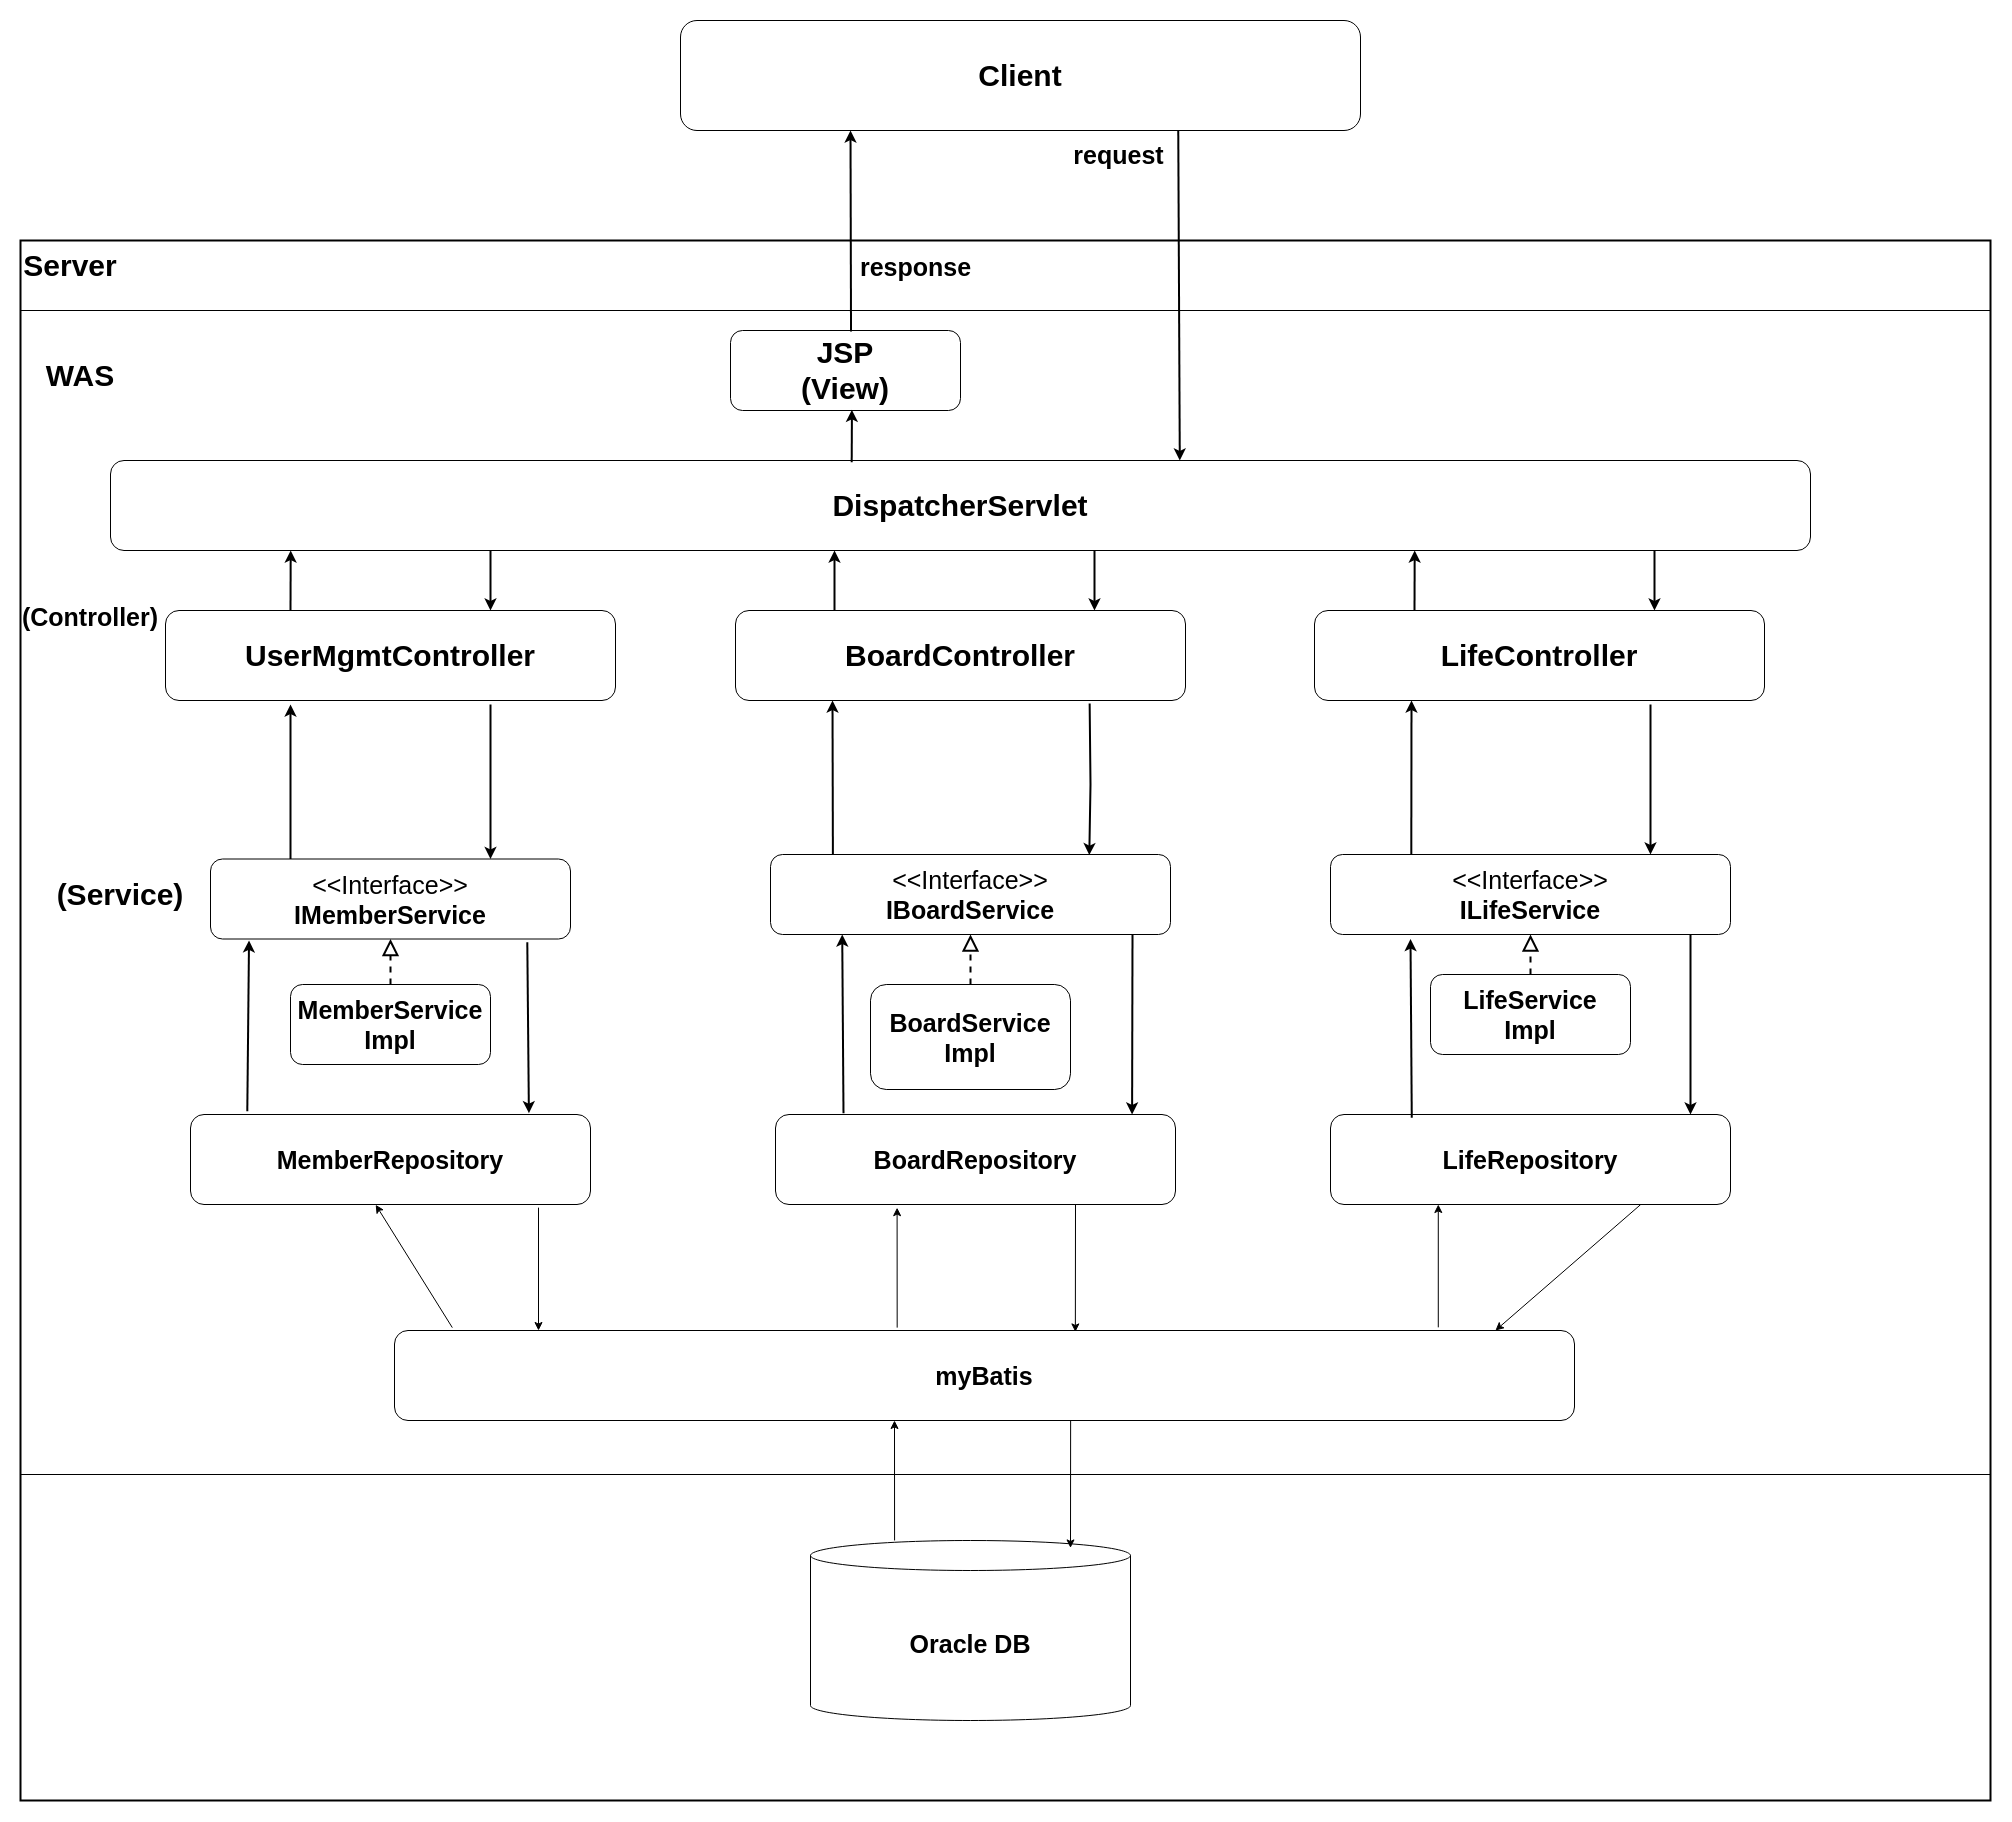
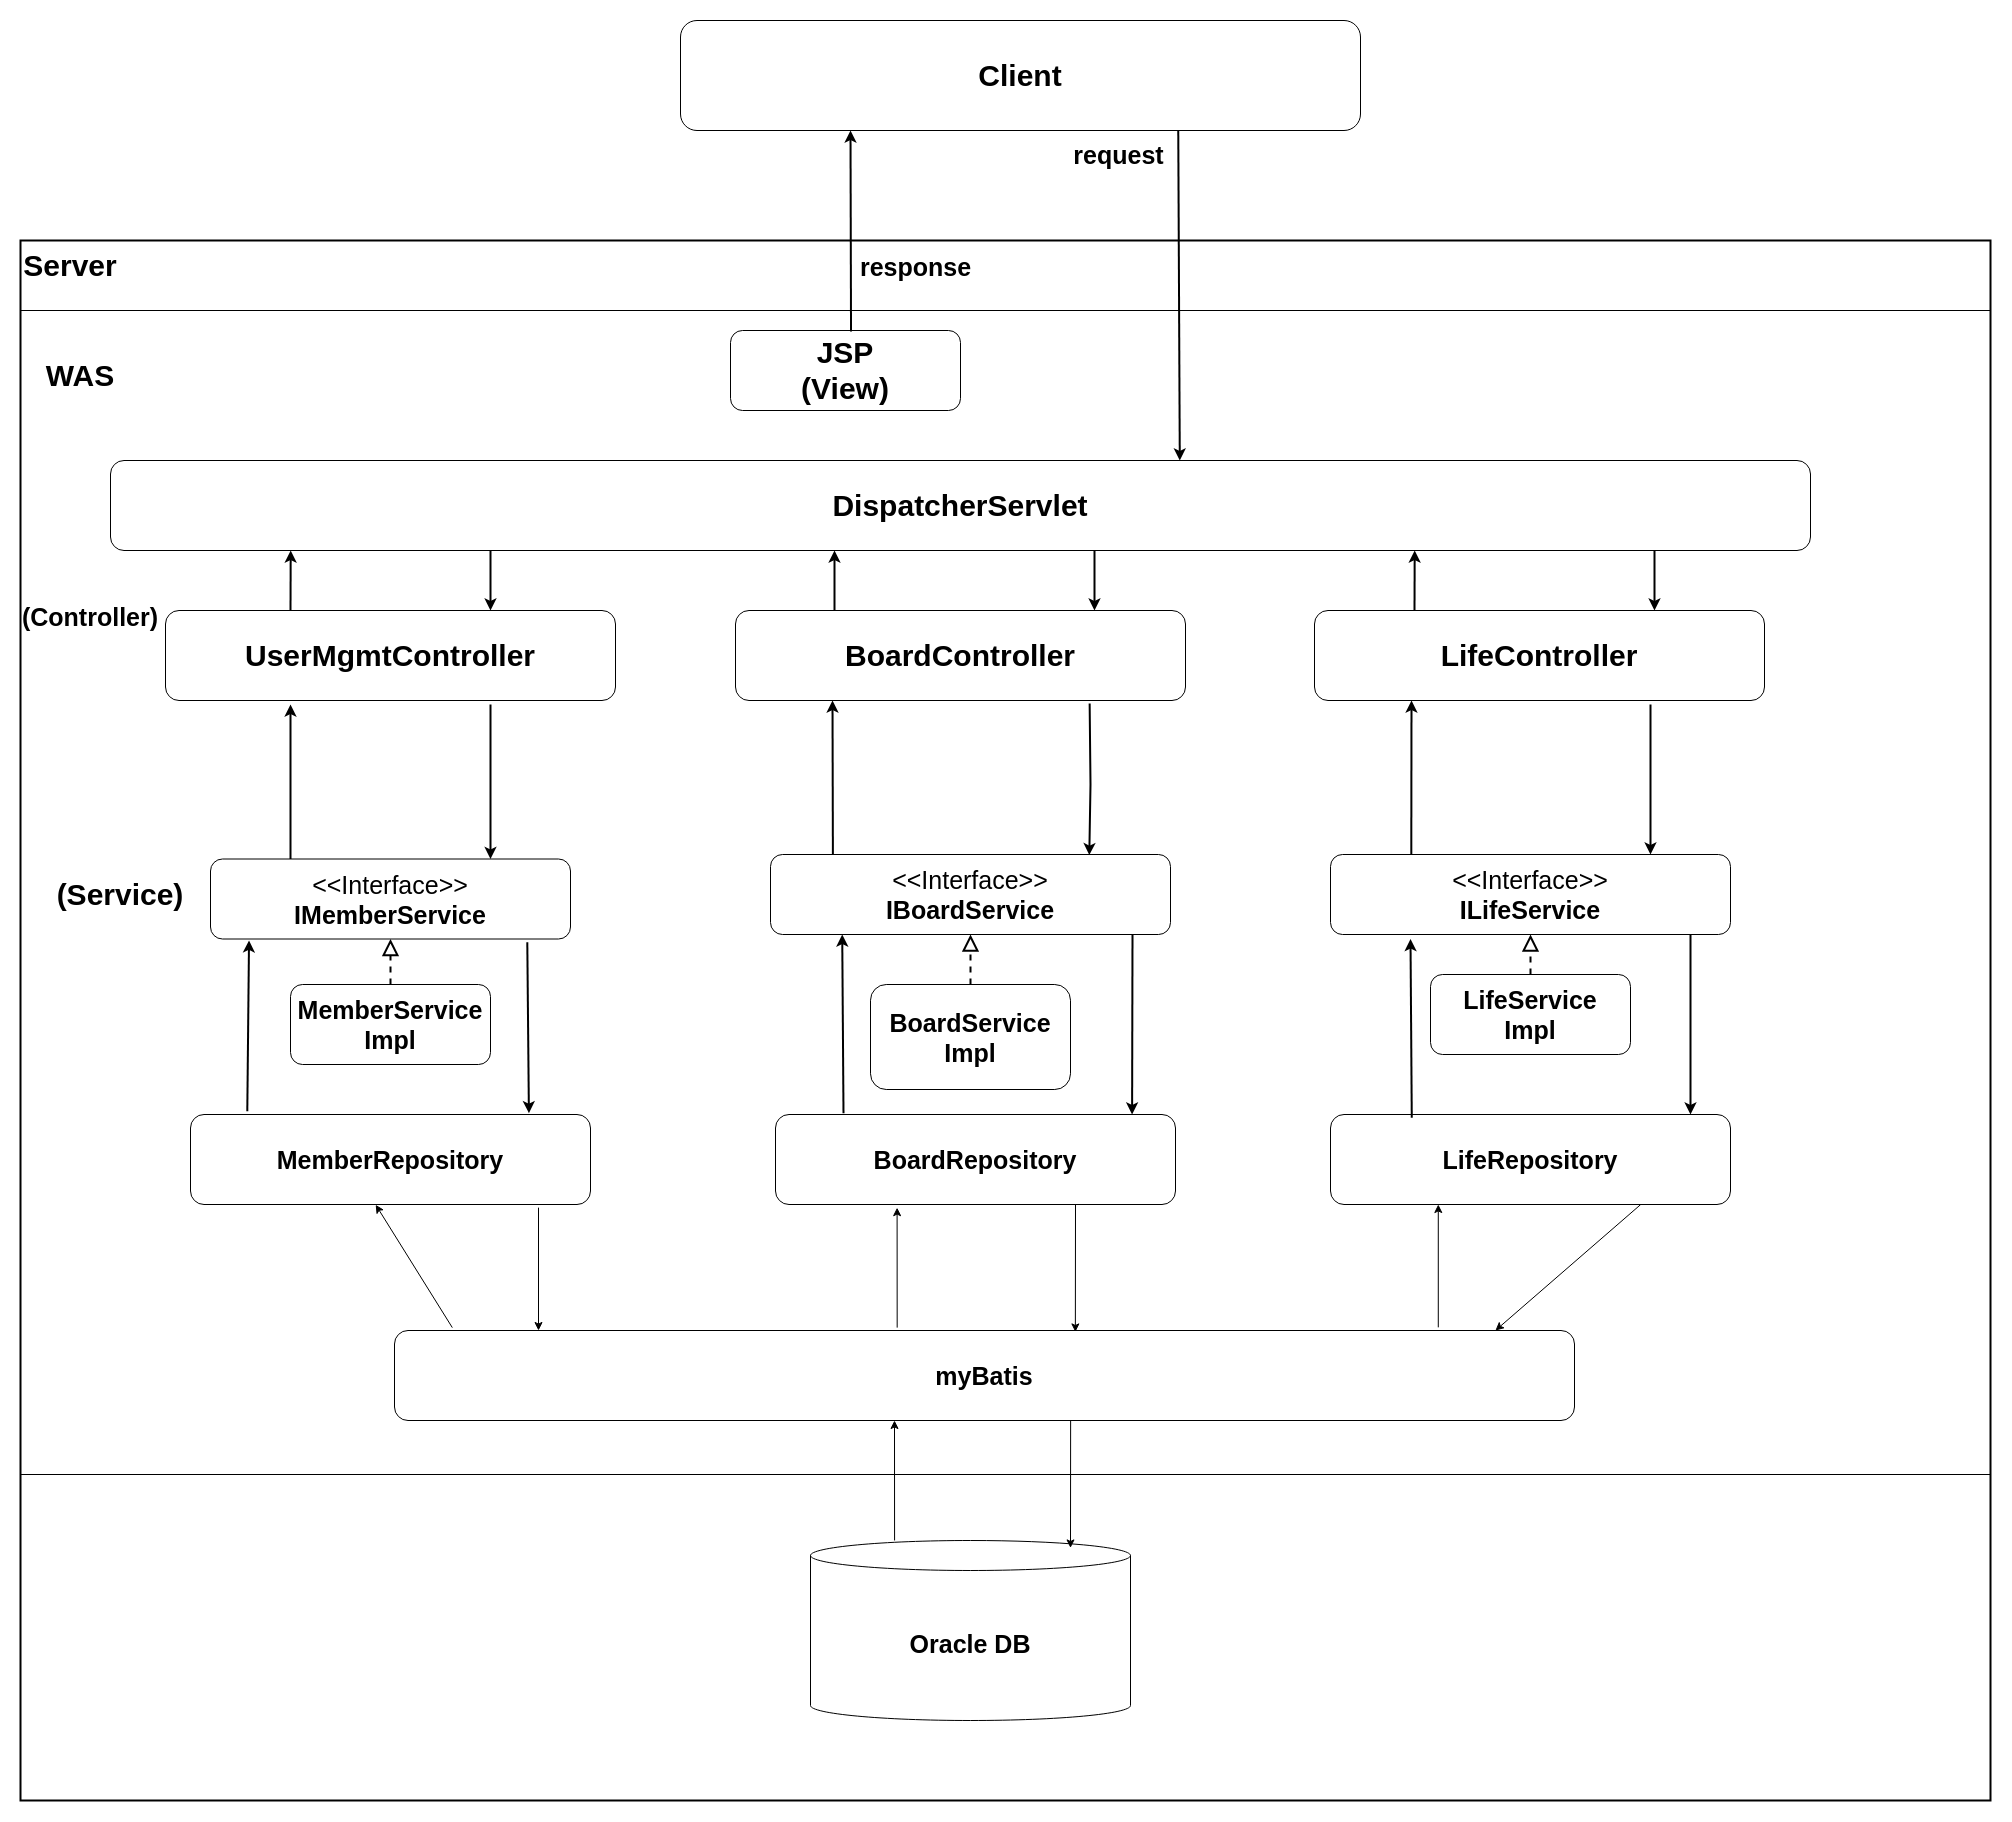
- <mxCell id="15" value="" style="endArrow=classic;html=1;rounded=0;fontSize=25;exitX=0.436;exitY=0.019;exitDx=0;exitDy=0;exitPerimeter=0;entryX=0.528;entryY=0.992;entryDx=0;entryDy=0;entryPerimeter=0;strokeWidth=2;" parent="1" source="9" target="10" edge="1"><mxGeometry width="50" height="50" relative="1" as="geometry"><mxPoint x="1040" y="954" as="sourcePoint" /><mxPoint x="851" y="564" as="targetPoint" /></mxGeometry></mxCell>
